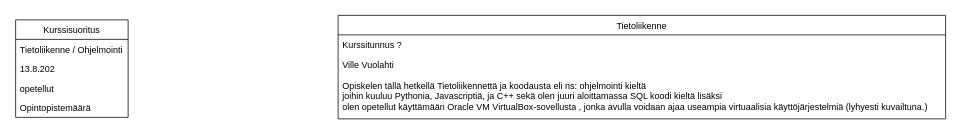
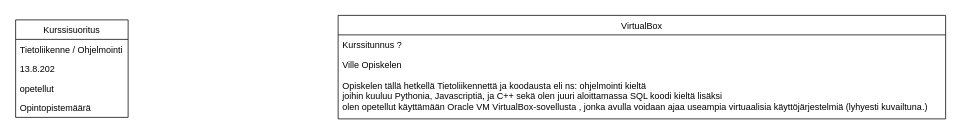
- <mxCell id="2" value="Tietoliikenne" style="swimlane;fontStyle=0;childLayout=stackLayout;horizontal=1;startSize=26;fillColor=none;horizontalStack=0;resizeParent=1;resizeParentMax=0;resizeLast=0;collapsible=1;marginBottom=0;" vertex="1" parent="1"><mxGeometry x="450" y="20" width="810" height="138" as="geometry" /></mxCell>
+ <mxCell id="2" value="VirtualBox" style="swimlane;fontStyle=0;childLayout=stackLayout;horizontal=1;startSize=26;fillColor=none;horizontalStack=0;resizeParent=1;resizeParentMax=0;resizeLast=0;collapsible=1;marginBottom=0;" vertex="1" parent="1"><mxGeometry x="450" y="20" width="810" height="138" as="geometry" /></mxCell>
- <mxCell id="4" value="Ville Vuolahti " style="text;strokeColor=none;fillColor=none;align=left;verticalAlign=top;spacingLeft=4;spacingRight=4;overflow=hidden;rotatable=0;points=[[0,0.5],[1,0.5]];portConstraint=eastwest;" vertex="1" parent="2"><mxGeometry y="52" width="810" height="28" as="geometry" /></mxCell>
+ <mxCell id="4" value="Ville Opiskelen " style="text;strokeColor=none;fillColor=none;align=left;verticalAlign=top;spacingLeft=4;spacingRight=4;overflow=hidden;rotatable=0;points=[[0,0.5],[1,0.5]];portConstraint=eastwest;" vertex="1" parent="2"><mxGeometry y="52" width="810" height="28" as="geometry" /></mxCell>
